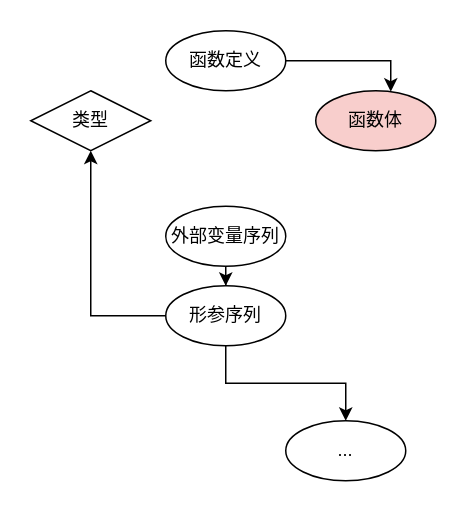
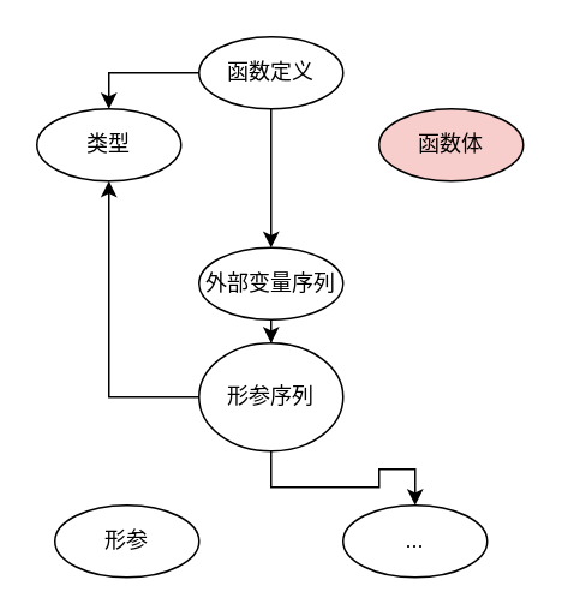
+ <mxCell id="4" value="" style="edgeStyle=orthogonalEdgeStyle;rounded=0;orthogonalLoop=1;jettySize=auto;html=1;" edge="1" parent="1" source="5" target="14"><mxGeometry relative="1" as="geometry"><Array as="points"><mxPoint x="60" y="40" /></Array></mxGeometry></mxCell>
- <mxCell id="3" value="" style="edgeStyle=orthogonalEdgeStyle;rounded=0;orthogonalLoop=1;jettySize=auto;html=1;" edge="1" parent="1" source="5" target="13"><mxGeometry relative="1" as="geometry"><Array as="points"><mxPoint x="260" y="40" /></Array></mxGeometry></mxCell>
- <mxCell id="14" value="类型" style="rhombus;whiteSpace=wrap;html=1;" vertex="1" parent="1"><mxGeometry x="20" y="60" width="80" height="40" as="geometry" /></mxCell>
+ <mxCell id="14" value="类型" style="ellipse;whiteSpace=wrap;html=1;" vertex="1" parent="1"><mxGeometry x="20" y="60" width="80" height="40" as="geometry" /></mxCell>
+ <mxCell id="2" value="" style="edgeStyle=orthogonalEdgeStyle;rounded=0;orthogonalLoop=1;jettySize=auto;html=1;" edge="1" parent="1" source="5" target="7"><mxGeometry relative="1" as="geometry" /></mxCell>
- <mxCell id="10" value="形参序列" style="ellipse;whiteSpace=wrap;html=1;" vertex="1" parent="1"><mxGeometry x="110" y="190" width="80" height="40" as="geometry" /></mxCell>
+ <mxCell id="10" value="形参序列" style="ellipse;whiteSpace=wrap;html=1;" vertex="1" parent="1"><mxGeometry x="110" y="190" width="80" height="60" as="geometry" /></mxCell>
+ <mxCell id="11" value="形参" style="ellipse;whiteSpace=wrap;html=1;" vertex="1" parent="1"><mxGeometry x="30" y="280" width="80" height="40" as="geometry" /></mxCell>
